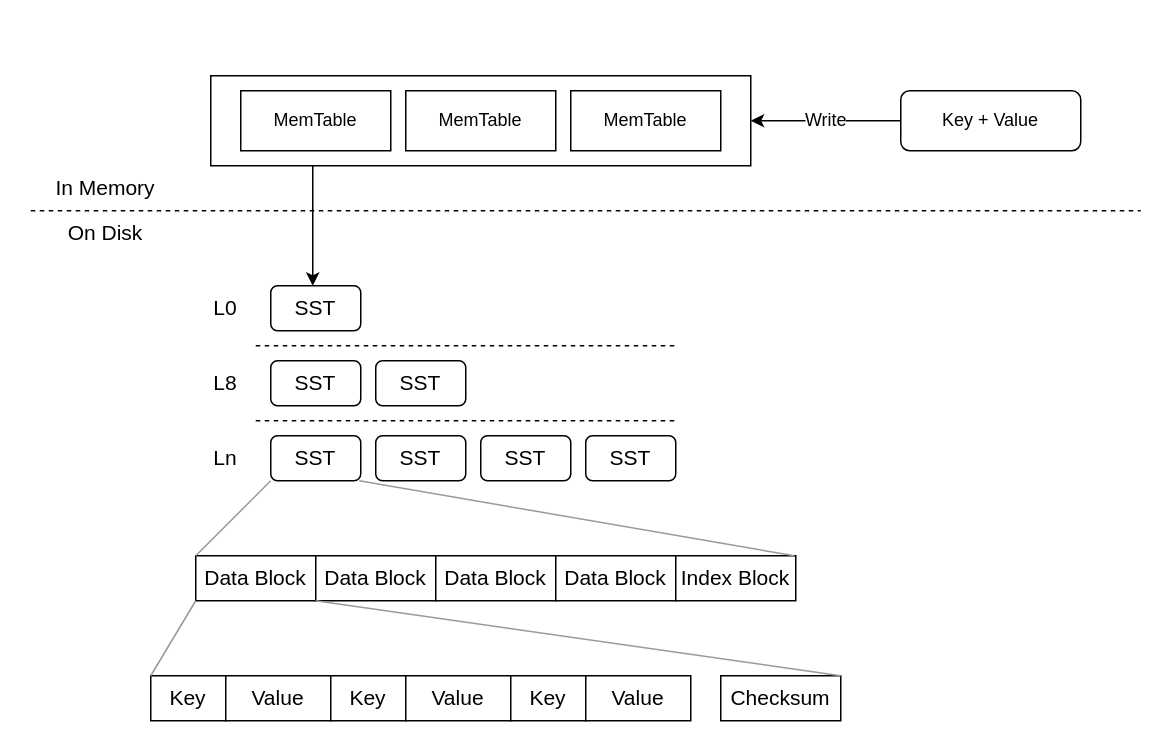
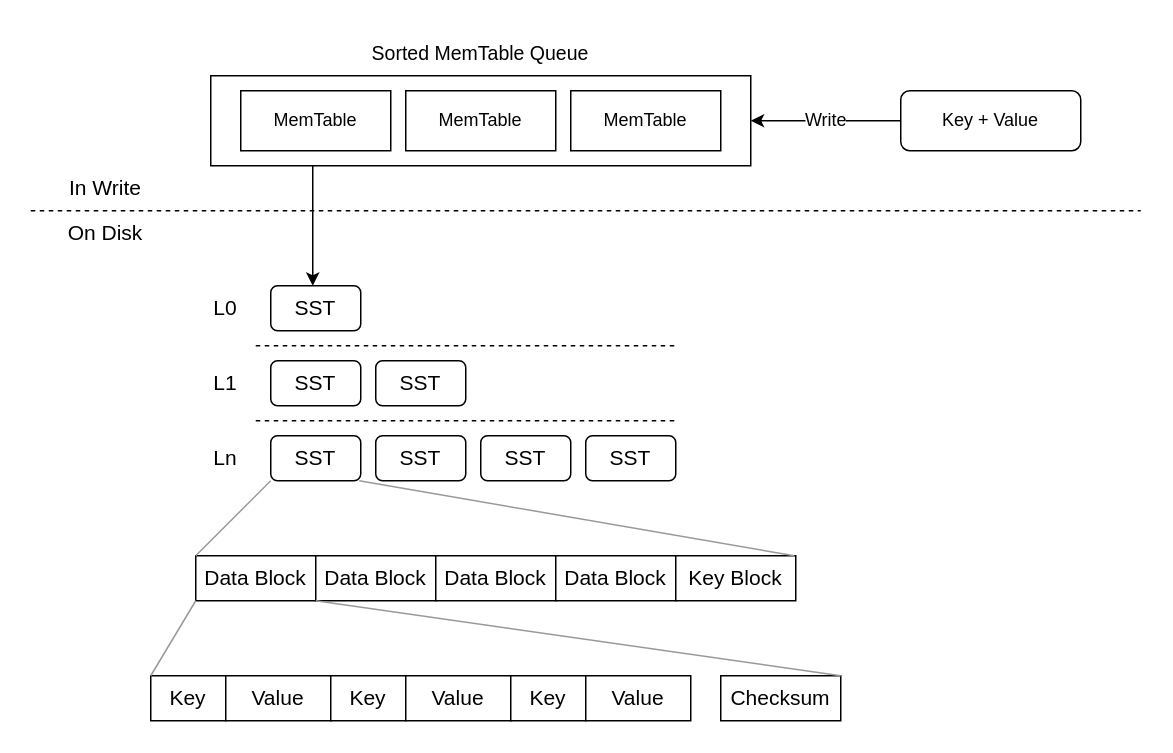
+ <mxCell id="7" value="Sorted MemTable Queue" style="text;html=1;strokeColor=none;fillColor=none;align=center;verticalAlign=middle;whiteSpace=wrap;rounded=0;strokeWidth=1;fontSize=13;" vertex="1" parent="1"><mxGeometry x="245" y="20" width="150" height="30" as="geometry" /></mxCell>
- <mxCell id="10" value="In Memory" style="text;html=1;strokeColor=none;fillColor=none;align=center;verticalAlign=middle;whiteSpace=wrap;rounded=0;strokeWidth=1;fontSize=14;" vertex="1" parent="1"><mxGeometry x="30" y="110" width="80" height="30" as="geometry" /></mxCell>
+ <mxCell id="10" value="In Write" style="text;html=1;strokeColor=none;fillColor=none;align=center;verticalAlign=middle;whiteSpace=wrap;rounded=0;strokeWidth=1;fontSize=14;" vertex="1" parent="1"><mxGeometry x="30" y="110" width="80" height="30" as="geometry" /></mxCell>
- <mxCell id="22" value="L8" style="text;html=1;strokeColor=none;fillColor=none;align=center;verticalAlign=middle;whiteSpace=wrap;rounded=0;strokeWidth=1;fontSize=14;" vertex="1" parent="1"><mxGeometry x="120" y="240" width="60" height="30" as="geometry" /></mxCell>
+ <mxCell id="22" value="L1" style="text;html=1;strokeColor=none;fillColor=none;align=center;verticalAlign=middle;whiteSpace=wrap;rounded=0;strokeWidth=1;fontSize=14;" vertex="1" parent="1"><mxGeometry x="120" y="240" width="60" height="30" as="geometry" /></mxCell>
- <mxCell id="29" value="Index Block" style="rounded=0;whiteSpace=wrap;html=1;strokeWidth=1;fontSize=14;" vertex="1" parent="1"><mxGeometry x="450" y="370" width="80" height="30" as="geometry" /></mxCell>
+ <mxCell id="29" value="Key Block" style="rounded=0;whiteSpace=wrap;html=1;strokeWidth=1;fontSize=14;" vertex="1" parent="1"><mxGeometry x="450" y="370" width="80" height="30" as="geometry" /></mxCell>
